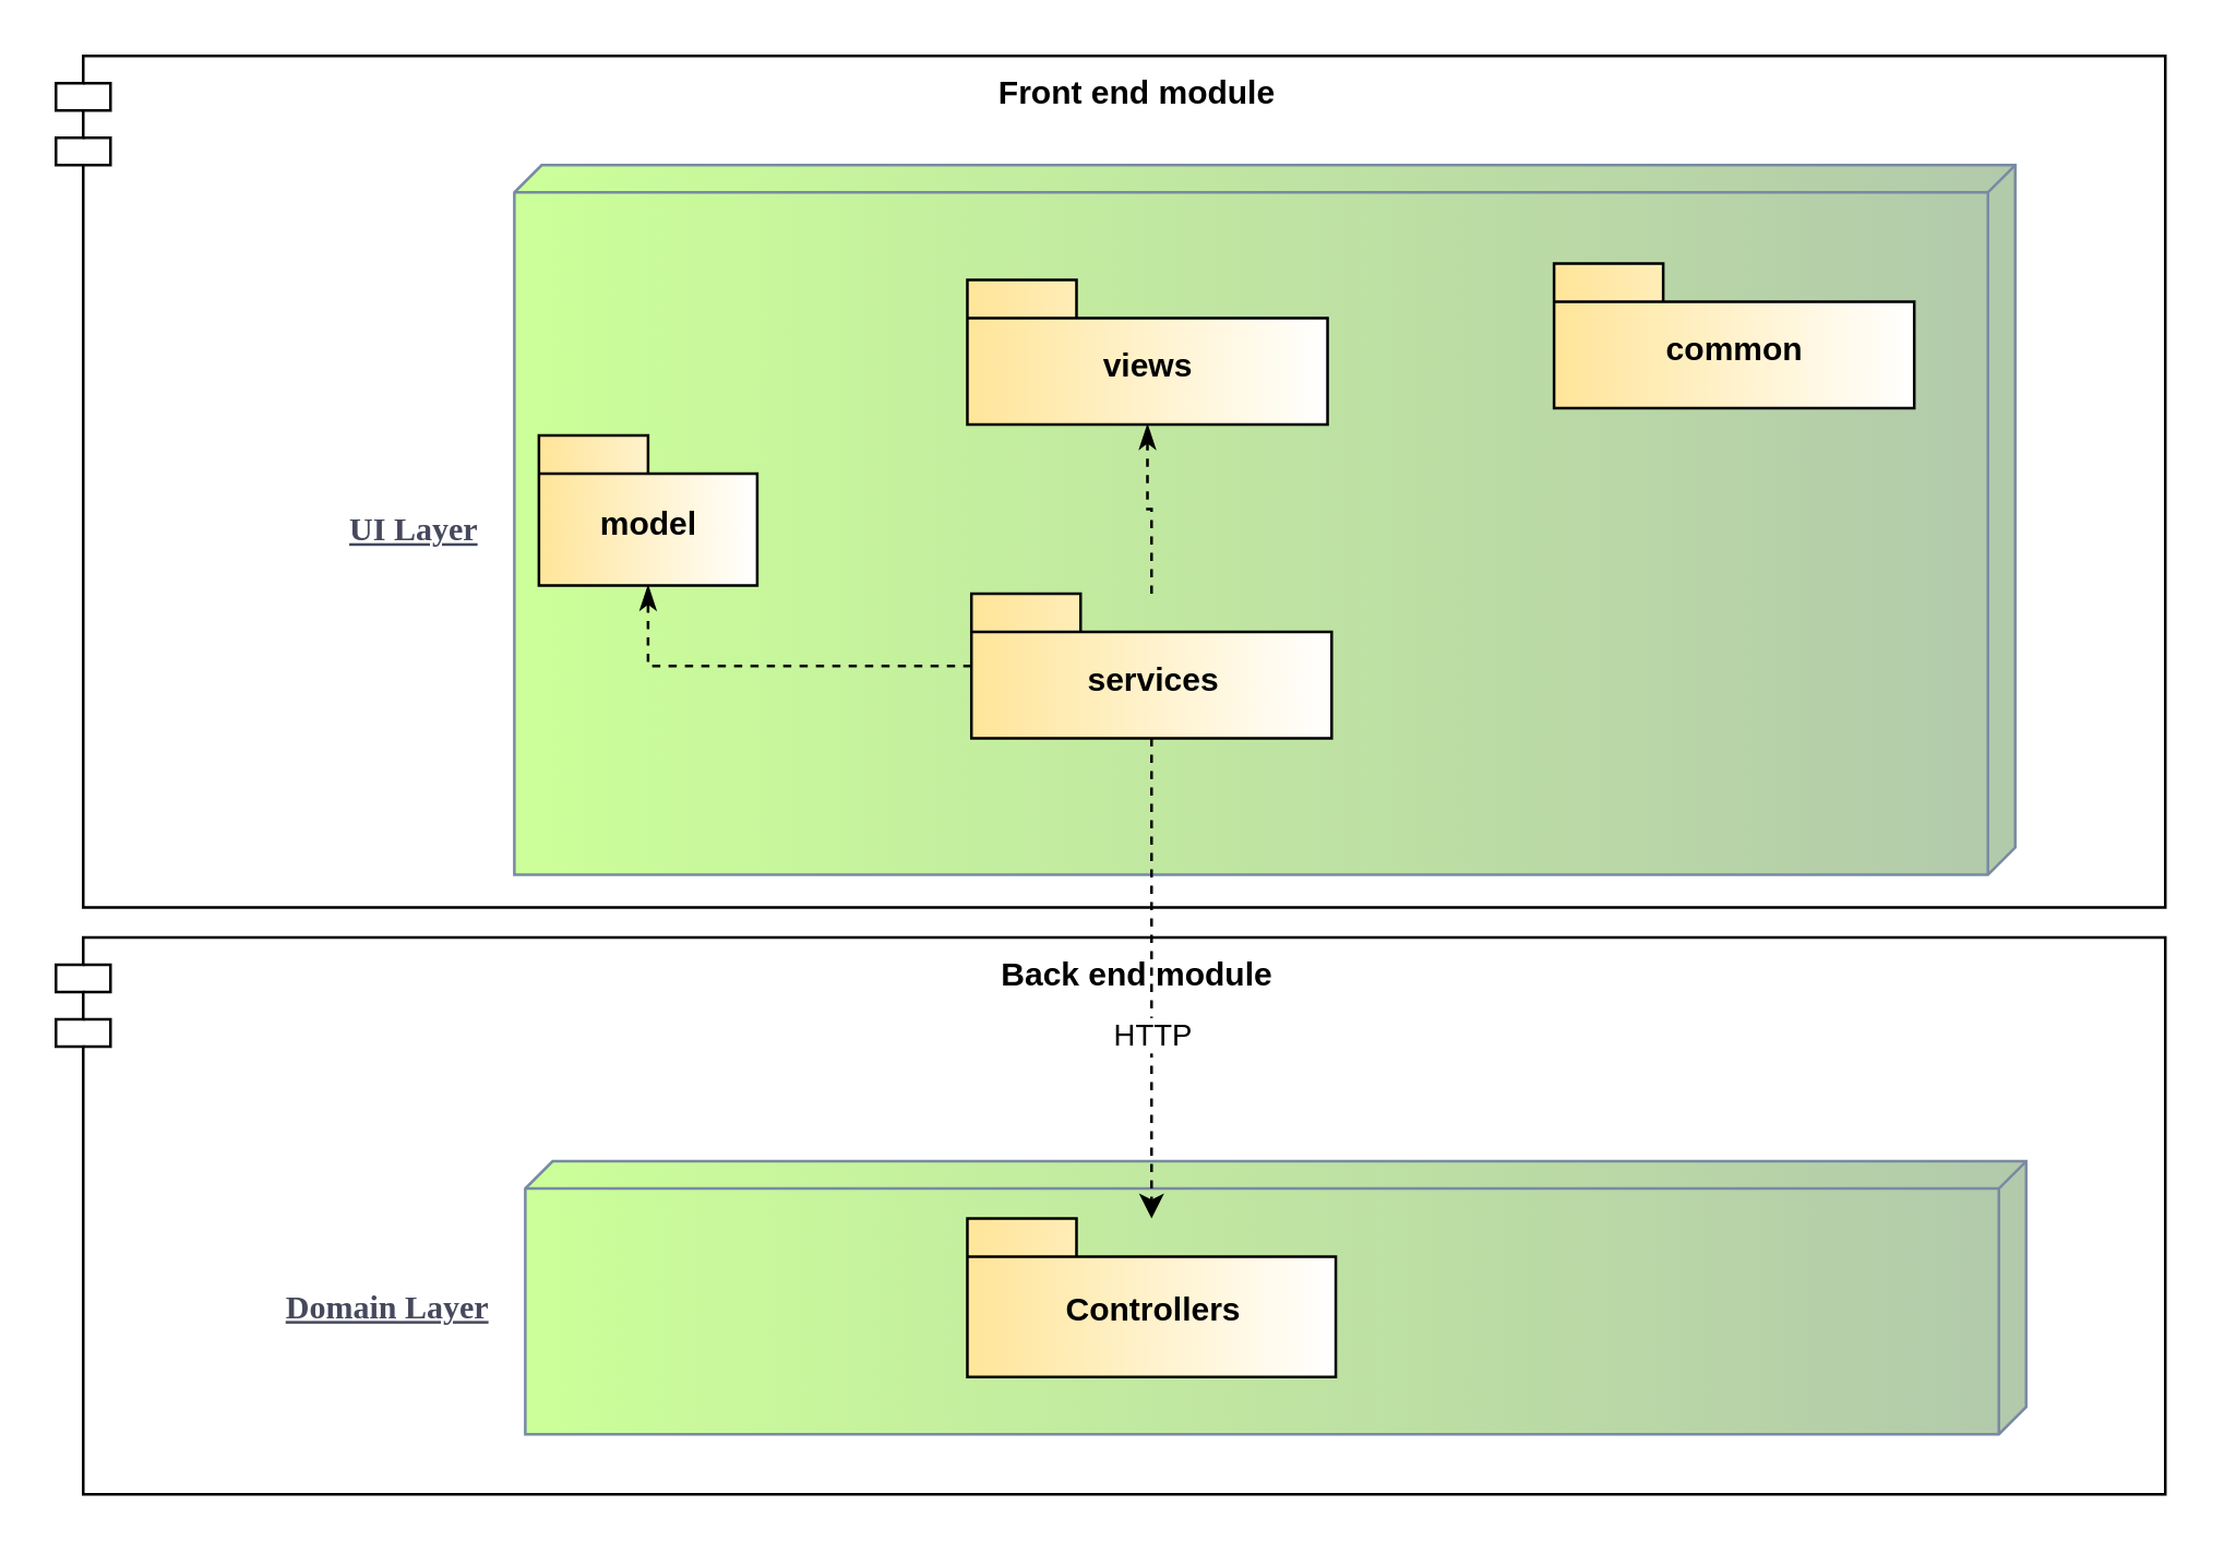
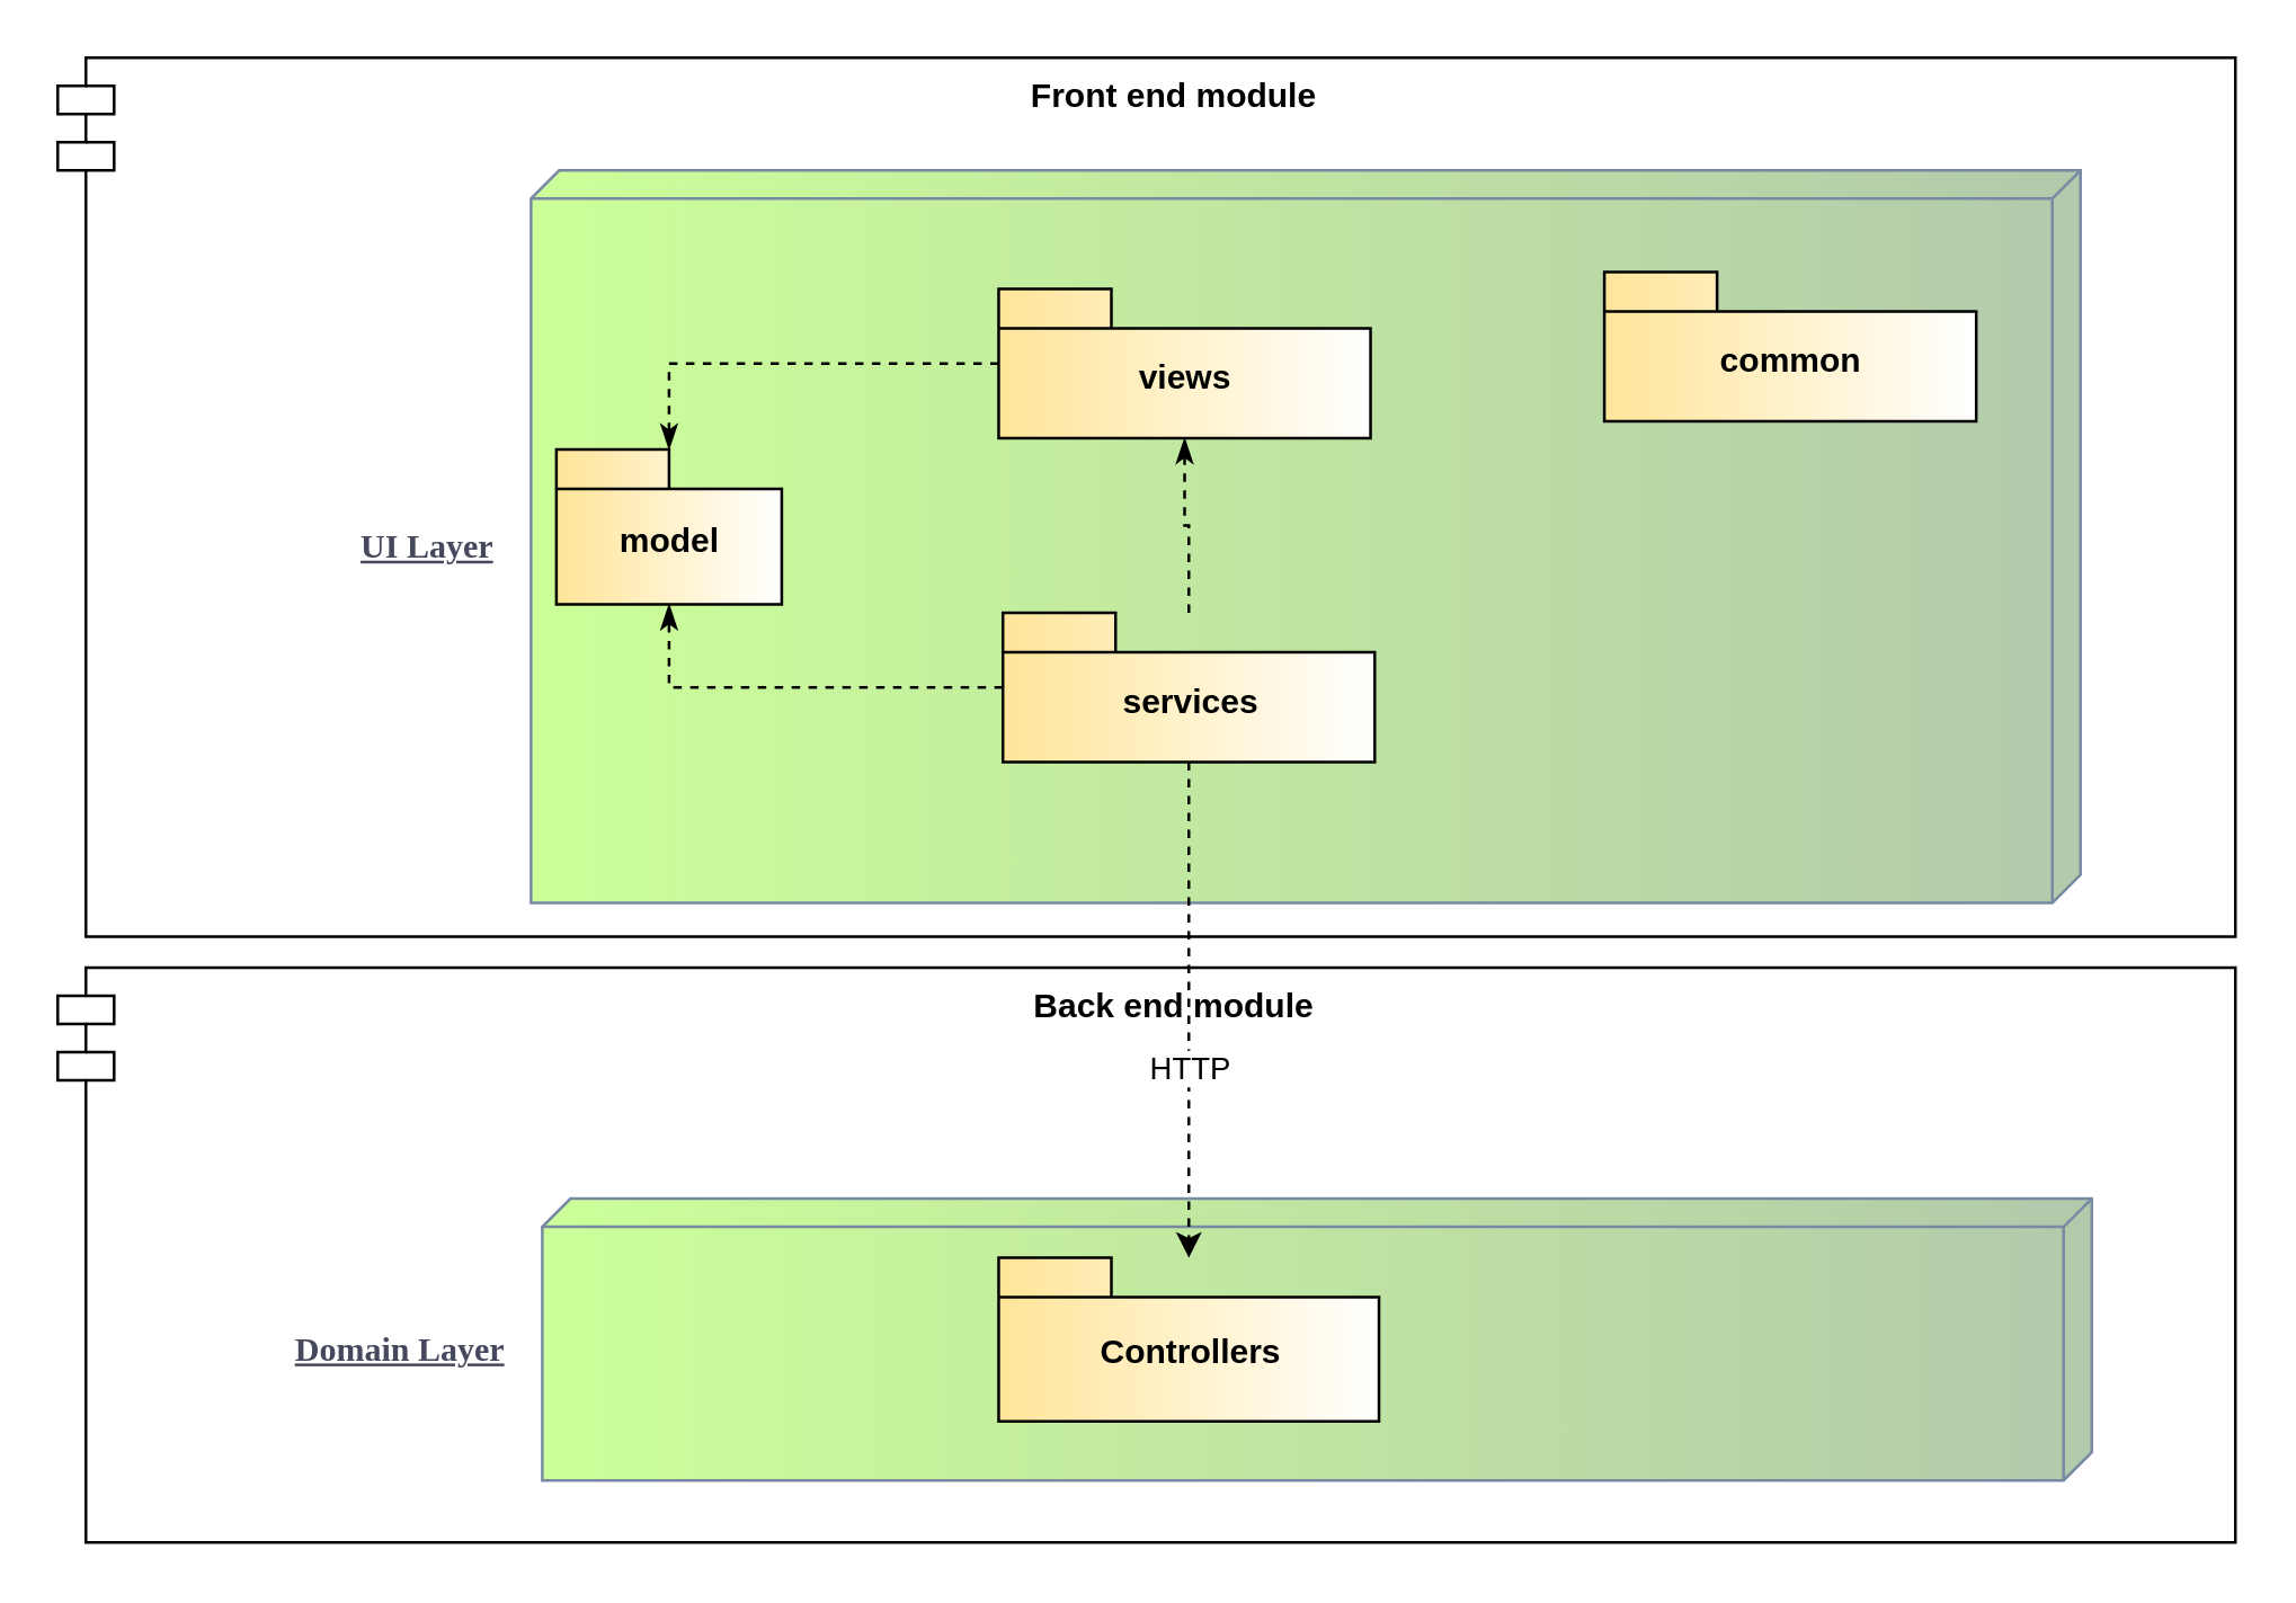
+ <mxCell id="13" style="edgeStyle=orthogonalEdgeStyle;rounded=0;orthogonalLoop=1;jettySize=auto;html=1;endArrow=classicThin;endFill=1;dashed=1;" parent="1" source="14" target="12" edge="1"><mxGeometry relative="1" as="geometry" /></mxCell>
